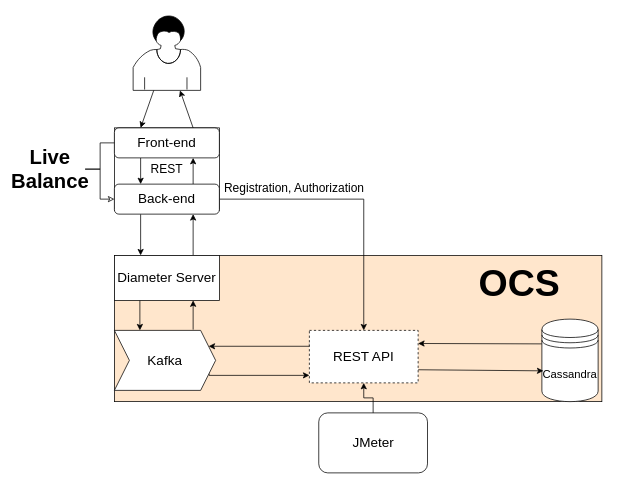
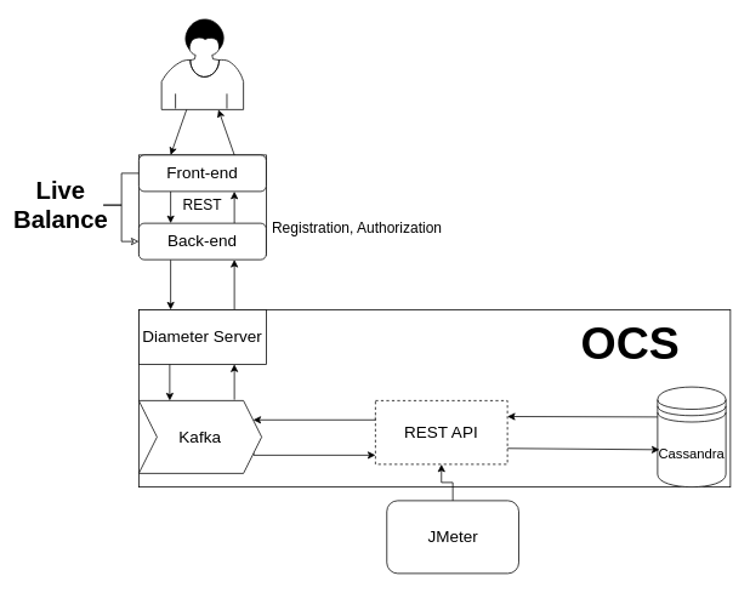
- <mxCell id="9" style="edgeStyle=orthogonalEdgeStyle;rounded=0;jumpSize=0;orthogonalLoop=1;jettySize=auto;html=1;exitX=1;exitY=0.5;exitDx=0;exitDy=0;entryX=0.5;entryY=0;entryDx=0;entryDy=0;endArrow=classic;endFill=1;strokeColor=#000000;" parent="1" source="10" target="23" edge="1"><mxGeometry relative="1" as="geometry" /></mxCell>
- <mxCell id="3" value="&lt;div style=&quot;text-align: center&quot;&gt;&lt;b&gt;&lt;font style=&quot;font-size: 50px&quot;&gt;&amp;nbsp; &amp;nbsp; &amp;nbsp; &amp;nbsp; &amp;nbsp; &amp;nbsp; &amp;nbsp; &amp;nbsp; &amp;nbsp; &amp;nbsp; &amp;nbsp; &amp;nbsp; &amp;nbsp; &amp;nbsp; &amp;nbsp; &amp;nbsp;OCS&lt;/font&gt;&lt;/b&gt;&lt;/div&gt;" style="rounded=0;whiteSpace=wrap;html=1;align=center;horizontal=1;verticalAlign=top;labelPosition=center;verticalLabelPosition=middle;fillColor=#ffe6cc;" parent="1" vertex="1"><mxGeometry x="152" y="340" width="650" height="195" as="geometry" /></mxCell>
+ <mxCell id="3" value="&lt;div style=&quot;text-align: center&quot;&gt;&lt;b&gt;&lt;font style=&quot;font-size: 50px&quot;&gt;&amp;nbsp; &amp;nbsp; &amp;nbsp; &amp;nbsp; &amp;nbsp; &amp;nbsp; &amp;nbsp; &amp;nbsp; &amp;nbsp; &amp;nbsp; &amp;nbsp; &amp;nbsp; &amp;nbsp; &amp;nbsp; &amp;nbsp; &amp;nbsp;OCS&lt;/font&gt;&lt;/b&gt;&lt;/div&gt;" style="rounded=0;whiteSpace=wrap;html=1;align=center;horizontal=1;verticalAlign=top;labelPosition=center;verticalLabelPosition=middle;" parent="1" vertex="1"><mxGeometry x="152" y="340" width="650" height="195" as="geometry" /></mxCell>
